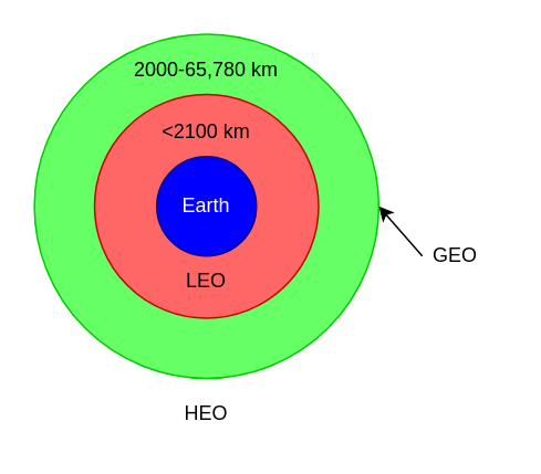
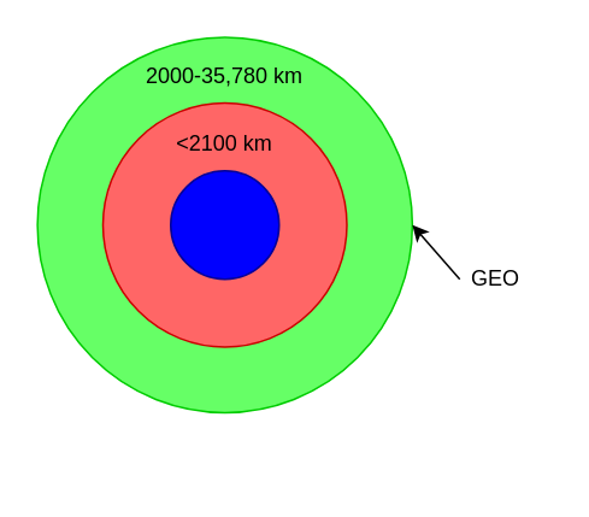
- <mxCell id="8" value="2000-65,780 km" style="text;html=1;align=center;verticalAlign=middle;whiteSpace=wrap;rounded=0;" vertex="1" parent="1"><mxGeometry x="79" y="26.5" width="90" height="30" as="geometry" /></mxCell>
+ <mxCell id="8" value="2000-35,780 km" style="text;html=1;align=center;verticalAlign=middle;whiteSpace=wrap;rounded=0;" vertex="1" parent="1"><mxGeometry x="79" y="26.5" width="90" height="30" as="geometry" /></mxCell>
- <mxCell id="5" value="Earth" style="text;html=1;align=center;verticalAlign=middle;whiteSpace=wrap;rounded=0;fontColor=#FFFFFF;" vertex="1" parent="1"><mxGeometry x="94" y="109" width="60" height="30" as="geometry" /></mxCell>
- <mxCell id="6" value="LEO" style="text;html=1;align=center;verticalAlign=middle;whiteSpace=wrap;rounded=0;" vertex="1" parent="1"><mxGeometry x="94" y="154" width="60" height="30" as="geometry" /></mxCell>
- <mxCell id="9" value="HEO" style="text;html=1;align=center;verticalAlign=middle;whiteSpace=wrap;rounded=0;" vertex="1" parent="1"><mxGeometry x="94" y="234" width="60" height="30" as="geometry" /></mxCell>
